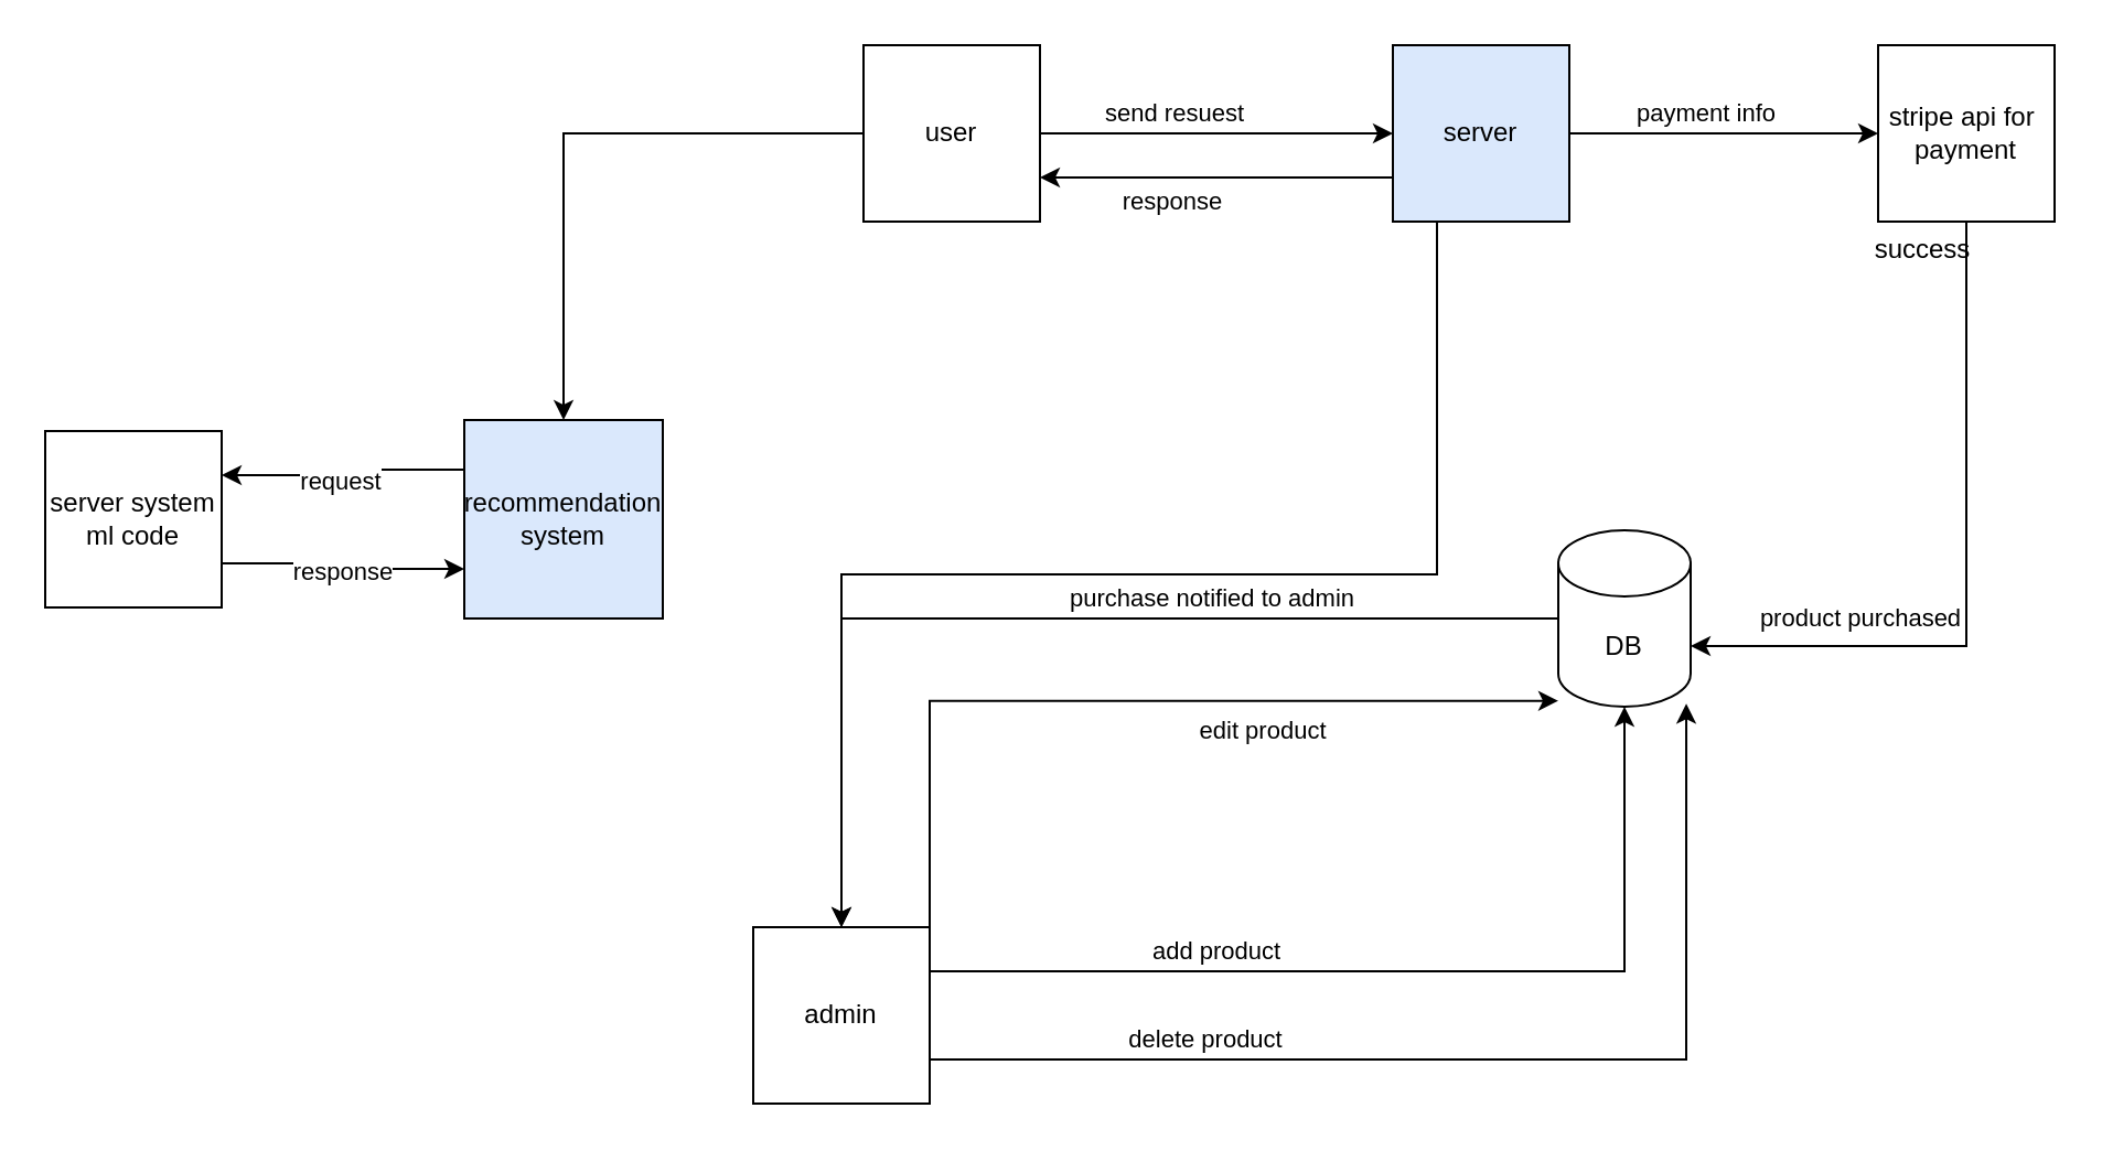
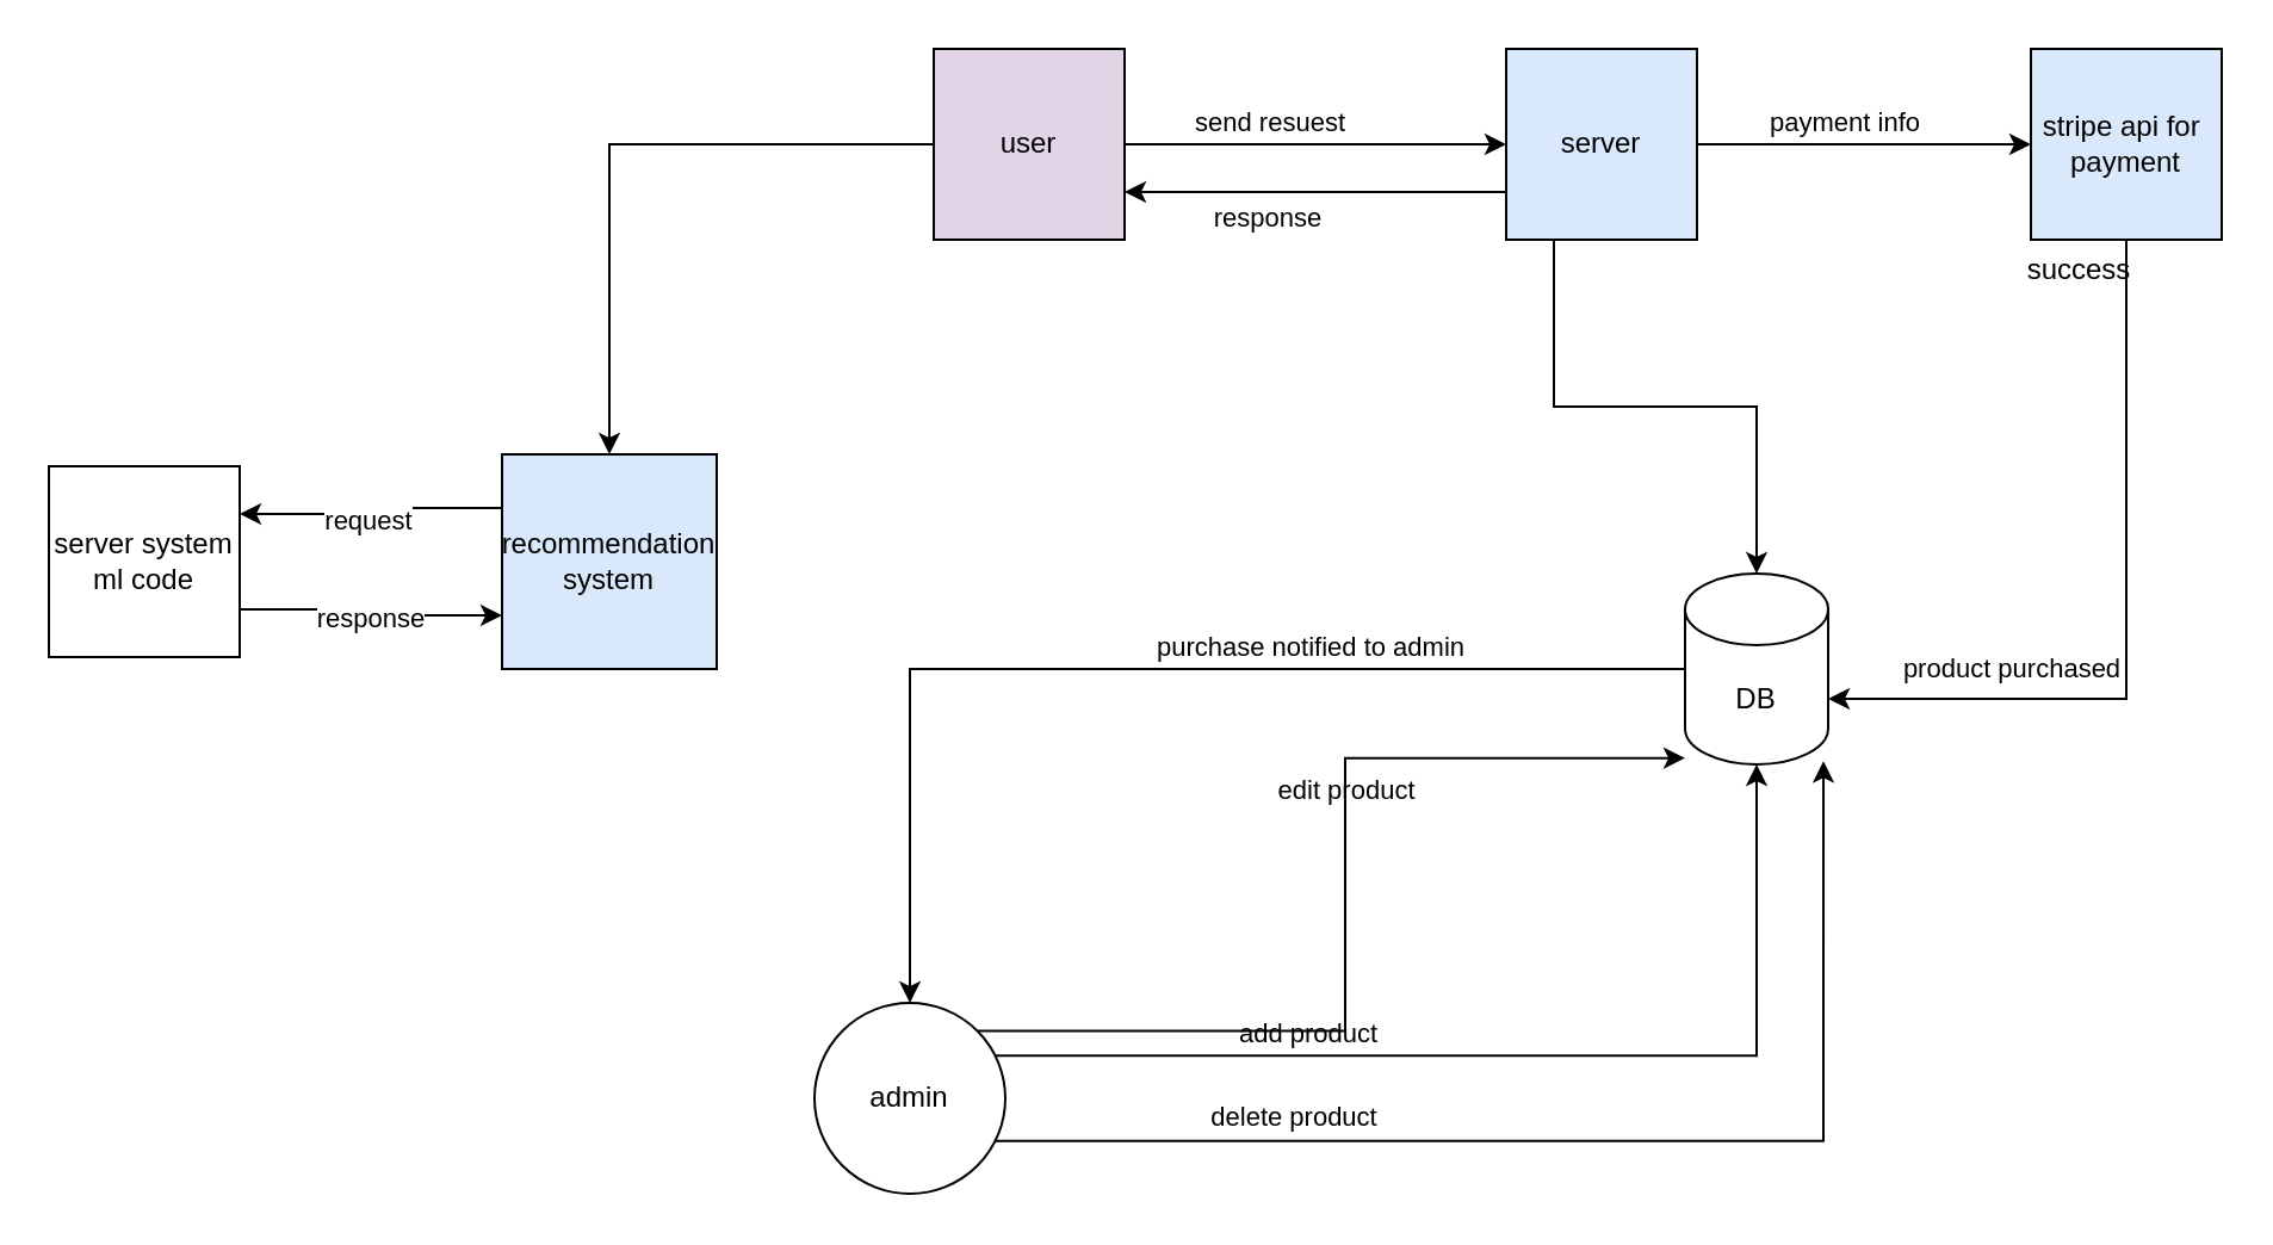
- <mxCell id="5" value="user" style="whiteSpace=wrap;html=1;aspect=fixed;labelBackgroundColor=none;" vertex="1" parent="1"><mxGeometry x="391" y="20" width="80" height="80" as="geometry" /></mxCell>
+ <mxCell id="5" value="user" style="whiteSpace=wrap;html=1;aspect=fixed;labelBackgroundColor=none;fillColor=#e1d5e7;" vertex="1" parent="1"><mxGeometry x="391" y="20" width="80" height="80" as="geometry" /></mxCell>
- <mxCell id="22" value="stripe api for&amp;nbsp;&lt;br&gt;payment" style="whiteSpace=wrap;html=1;aspect=fixed;labelBackgroundColor=none;" vertex="1" parent="1"><mxGeometry x="851" y="20" width="80" height="80" as="geometry" /></mxCell>
+ <mxCell id="22" value="stripe api for&amp;nbsp;&lt;br&gt;payment" style="whiteSpace=wrap;html=1;aspect=fixed;labelBackgroundColor=none;fillColor=#dae8fc;" vertex="1" parent="1"><mxGeometry x="851" y="20" width="80" height="80" as="geometry" /></mxCell>
- <mxCell id="8" style="edgeStyle=orthogonalEdgeStyle;rounded=0;orthogonalLoop=1;jettySize=auto;html=1;exitX=0.25;exitY=1;exitDx=0;exitDy=0;labelBackgroundColor=none;fontColor=default;" edge="1" parent="1" source="11" target="17"><mxGeometry relative="1" as="geometry" /></mxCell>
+ <mxCell id="8" style="edgeStyle=orthogonalEdgeStyle;rounded=0;orthogonalLoop=1;jettySize=auto;html=1;exitX=0.25;exitY=1;exitDx=0;exitDy=0;labelBackgroundColor=none;fontColor=default;" edge="1" parent="1" source="11" target="14"><mxGeometry relative="1" as="geometry" /></mxCell>
- <mxCell id="17" value="admin" style="whiteSpace=wrap;html=1;aspect=fixed;labelBackgroundColor=none;" vertex="1" parent="1"><mxGeometry x="341" y="420" width="80" height="80" as="geometry" /></mxCell>
+ <mxCell id="17" value="admin" style="ellipse;whiteSpace=wrap;html=1;aspect=fixed;labelBackgroundColor=none;" vertex="1" parent="1"><mxGeometry x="341" y="420" width="80" height="80" as="geometry" /></mxCell>
